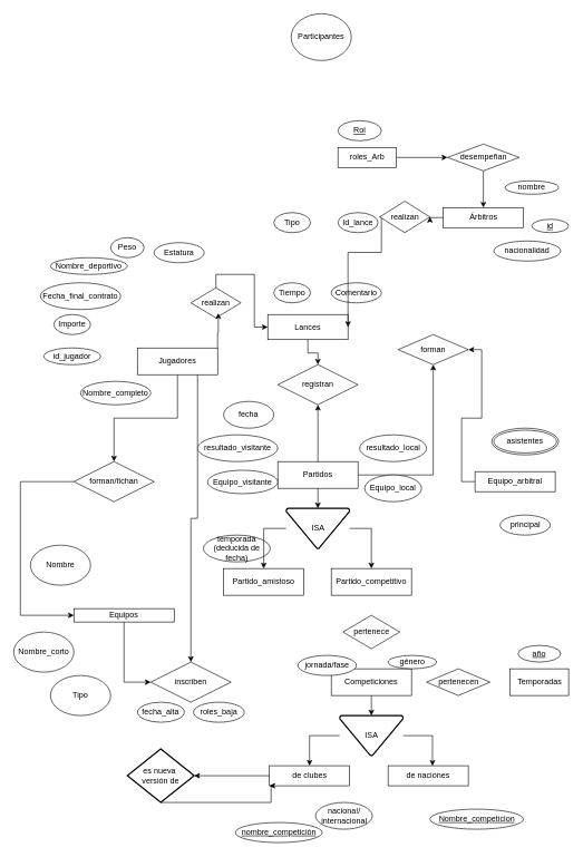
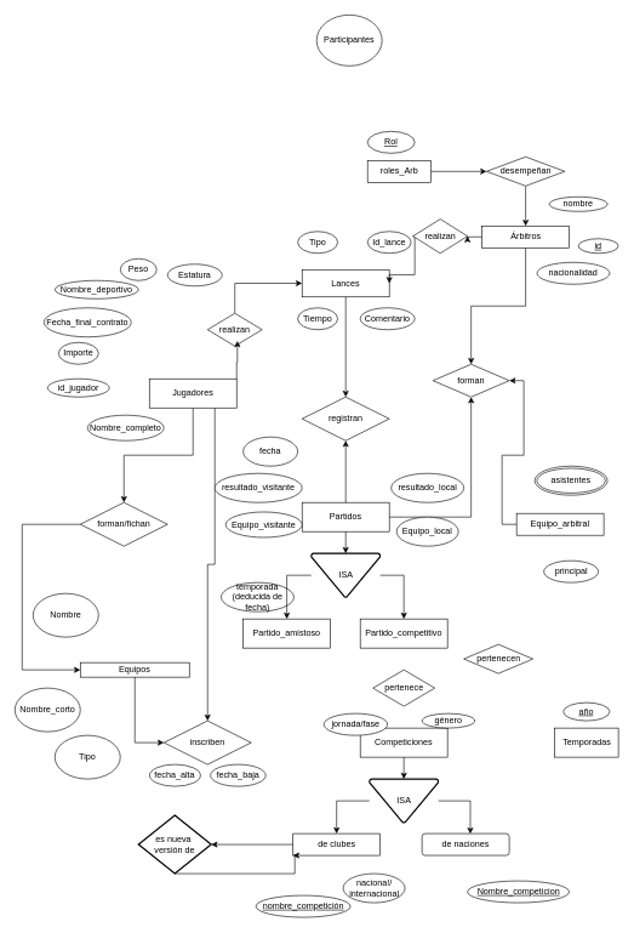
+ <mxCell id="13" style="edgeStyle=orthogonalEdgeStyle;rounded=0;orthogonalLoop=1;jettySize=auto;html=1;exitX=0.5;exitY=1;exitDx=0;exitDy=0;entryX=0.5;entryY=0;entryDx=0;entryDy=0;" edge="1" parent="1" source="15" target="52"><mxGeometry relative="1" as="geometry" /></mxCell>
- <mxCell id="29" value="Lances" style="rounded=0;whiteSpace=wrap;html=1;" parent="1" vertex="1"><mxGeometry x="400" y="470" width="120" height="37.5" as="geometry" /></mxCell>
+ <mxCell id="29" value="Lances" style="rounded=0;whiteSpace=wrap;html=1;" parent="1" vertex="1"><mxGeometry x="415" y="370" width="120" height="37.5" as="geometry" /></mxCell>
- <mxCell id="64" value="pertenecen" style="shape=rhombus;perimeter=rhombusPerimeter;whiteSpace=wrap;html=1;align=center;" vertex="1" parent="1"><mxGeometry x="637.5" y="1000" width="95" height="40" as="geometry" /></mxCell>
+ <mxCell id="64" value="pertenecen" style="shape=rhombus;perimeter=rhombusPerimeter;whiteSpace=wrap;html=1;align=center;" vertex="1" parent="1"><mxGeometry x="637.5" y="885" width="95" height="40" as="geometry" /></mxCell>
- <mxCell id="73" value="roles_baja" style="ellipse;whiteSpace=wrap;html=1;align=center;" vertex="1" parent="1"><mxGeometry x="289" y="1050" width="76" height="30" as="geometry" /></mxCell>
+ <mxCell id="73" value="fecha_baja" style="ellipse;whiteSpace=wrap;html=1;align=center;" vertex="1" parent="1"><mxGeometry x="289" y="1050" width="76" height="30" as="geometry" /></mxCell>
- <mxCell id="43" value="de naciones" style="rounded=0;whiteSpace=wrap;html=1;" vertex="1" parent="1"><mxGeometry x="580" y="1145" width="120" height="30" as="geometry" /></mxCell>
+ <mxCell id="43" value="de naciones" style="whiteSpace=wrap;html=1;rounded=1;" vertex="1" parent="1"><mxGeometry x="580" y="1145" width="120" height="30" as="geometry" /></mxCell>
